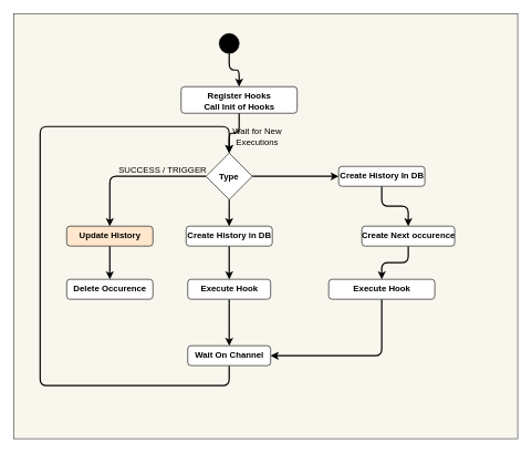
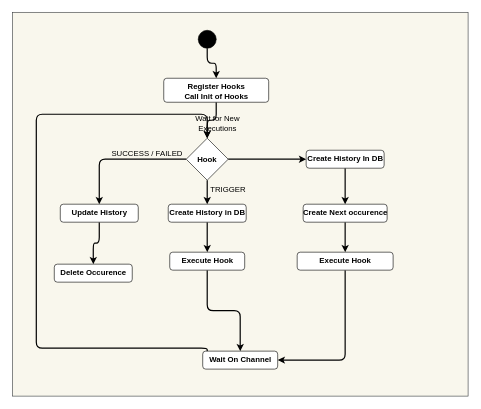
- <mxCell id="20" value="Wait for New Executions" style="text;html=1;strokeColor=none;fillColor=none;align=center;verticalAlign=middle;whiteSpace=wrap;rounded=0;fontColor=#000000;fontSize=13;" vertex="1" parent="1"><mxGeometry x="325" y="190" width="125" height="30" as="geometry" /></mxCell>
+ <mxCell id="20" value="Wait for New Executions" style="text;html=1;strokeColor=none;fillColor=none;align=center;verticalAlign=middle;whiteSpace=wrap;rounded=0;fontColor=#000000;fontSize=13;" vertex="1" parent="1"><mxGeometry x="300" y="190" width="125" height="30" as="geometry" /></mxCell>
- <mxCell id="22" value="SUCCESS / TRIGGER" style="text;html=1;strokeColor=none;fillColor=none;align=center;verticalAlign=middle;whiteSpace=wrap;rounded=0;fontColor=#000000;fontSize=13;" vertex="1" parent="1"><mxGeometry x="170" y="240" width="150" height="30" as="geometry" /></mxCell>
+ <mxCell id="22" value="SUCCESS / FAILED" style="text;html=1;strokeColor=none;fillColor=none;align=center;verticalAlign=middle;whiteSpace=wrap;rounded=0;fontColor=#000000;fontSize=13;" vertex="1" parent="1"><mxGeometry x="170" y="240" width="150" height="30" as="geometry" /></mxCell>
- <mxCell id="10" value="Type" style="rhombus;strokeColor=#000000;fillColor=#FFFFFF;fontColor=#000000;fontStyle=1;fontSize=13;" vertex="1" parent="1"><mxGeometry x="310" y="230" width="70" height="70" as="geometry" /></mxCell>
+ <mxCell id="10" value="Hook" style="rhombus;strokeColor=#000000;fillColor=#FFFFFF;fontColor=#000000;fontStyle=1;fontSize=13;" vertex="1" parent="1"><mxGeometry x="310" y="230" width="70" height="70" as="geometry" /></mxCell>
+ <mxCell id="21" value="TRIGGER" style="text;html=1;strokeColor=none;fillColor=none;align=center;verticalAlign=middle;whiteSpace=wrap;rounded=0;fontColor=#000000;fontSize=13;" vertex="1" parent="1"><mxGeometry x="350" y="300" width="60" height="30" as="geometry" /></mxCell>
- <mxCell id="24" value="Update History" style="html=1;align=center;verticalAlign=top;rounded=1;absoluteArcSize=1;arcSize=10;dashed=0;strokeColor=#000000;fillColor=#ffe6cc;fontColor=#000000;fontStyle=1;fontSize=13;" vertex="1" parent="1"><mxGeometry x="100" y="340" width="130" height="30" as="geometry" /></mxCell>
+ <mxCell id="24" value="Update History" style="html=1;align=center;verticalAlign=top;rounded=1;absoluteArcSize=1;arcSize=10;dashed=0;strokeColor=#000000;fillColor=#FFFFFF;fontColor=#000000;fontStyle=1;fontSize=13;" vertex="1" parent="1"><mxGeometry x="100" y="340" width="130" height="30" as="geometry" /></mxCell>
- <mxCell id="18" value="Create Next occurence" style="html=1;align=center;verticalAlign=top;rounded=1;absoluteArcSize=1;arcSize=10;dashed=0;strokeColor=#000000;fillColor=#FFFFFF;fontColor=#000000;fontStyle=1;fontSize=13;" vertex="1" parent="1"><mxGeometry x="545" y="340" width="140" height="30" as="geometry" /></mxCell>
+ <mxCell id="18" value="Create Next occurence" style="html=1;align=center;verticalAlign=top;rounded=1;absoluteArcSize=1;arcSize=10;dashed=0;strokeColor=#000000;fillColor=#FFFFFF;fontColor=#000000;fontStyle=1;fontSize=13;" vertex="1" parent="1"><mxGeometry x="505" y="340" width="140" height="30" as="geometry" /></mxCell>
- <mxCell id="25" value="Delete Occurence" style="html=1;align=center;verticalAlign=top;rounded=1;absoluteArcSize=1;arcSize=10;dashed=0;strokeColor=#000000;fillColor=#FFFFFF;fontColor=#000000;fontStyle=1;fontSize=13;" vertex="1" parent="1"><mxGeometry x="100" y="420" width="130" height="30" as="geometry" /></mxCell>
+ <mxCell id="25" value="Delete Occurence" style="html=1;align=center;verticalAlign=top;rounded=1;absoluteArcSize=1;arcSize=10;dashed=0;strokeColor=#000000;fillColor=#FFFFFF;fontColor=#000000;fontStyle=1;fontSize=13;" vertex="1" parent="1"><mxGeometry x="90" y="440" width="130" height="30" as="geometry" /></mxCell>
- <mxCell id="28" value="Wait On Channel" style="html=1;align=center;verticalAlign=top;rounded=1;absoluteArcSize=1;arcSize=10;dashed=0;strokeColor=#000000;fillColor=#FFFFFF;fontColor=#000000;fontStyle=1;fontSize=13;" vertex="1" parent="1"><mxGeometry x="282.5" y="520" width="125" height="30" as="geometry" /></mxCell>
+ <mxCell id="28" value="Wait On Channel" style="html=1;align=center;verticalAlign=top;rounded=1;absoluteArcSize=1;arcSize=10;dashed=0;strokeColor=#000000;fillColor=#FFFFFF;fontColor=#000000;fontStyle=1;fontSize=13;" vertex="1" parent="1"><mxGeometry x="337.5" y="585" width="125" height="30" as="geometry" /></mxCell>
